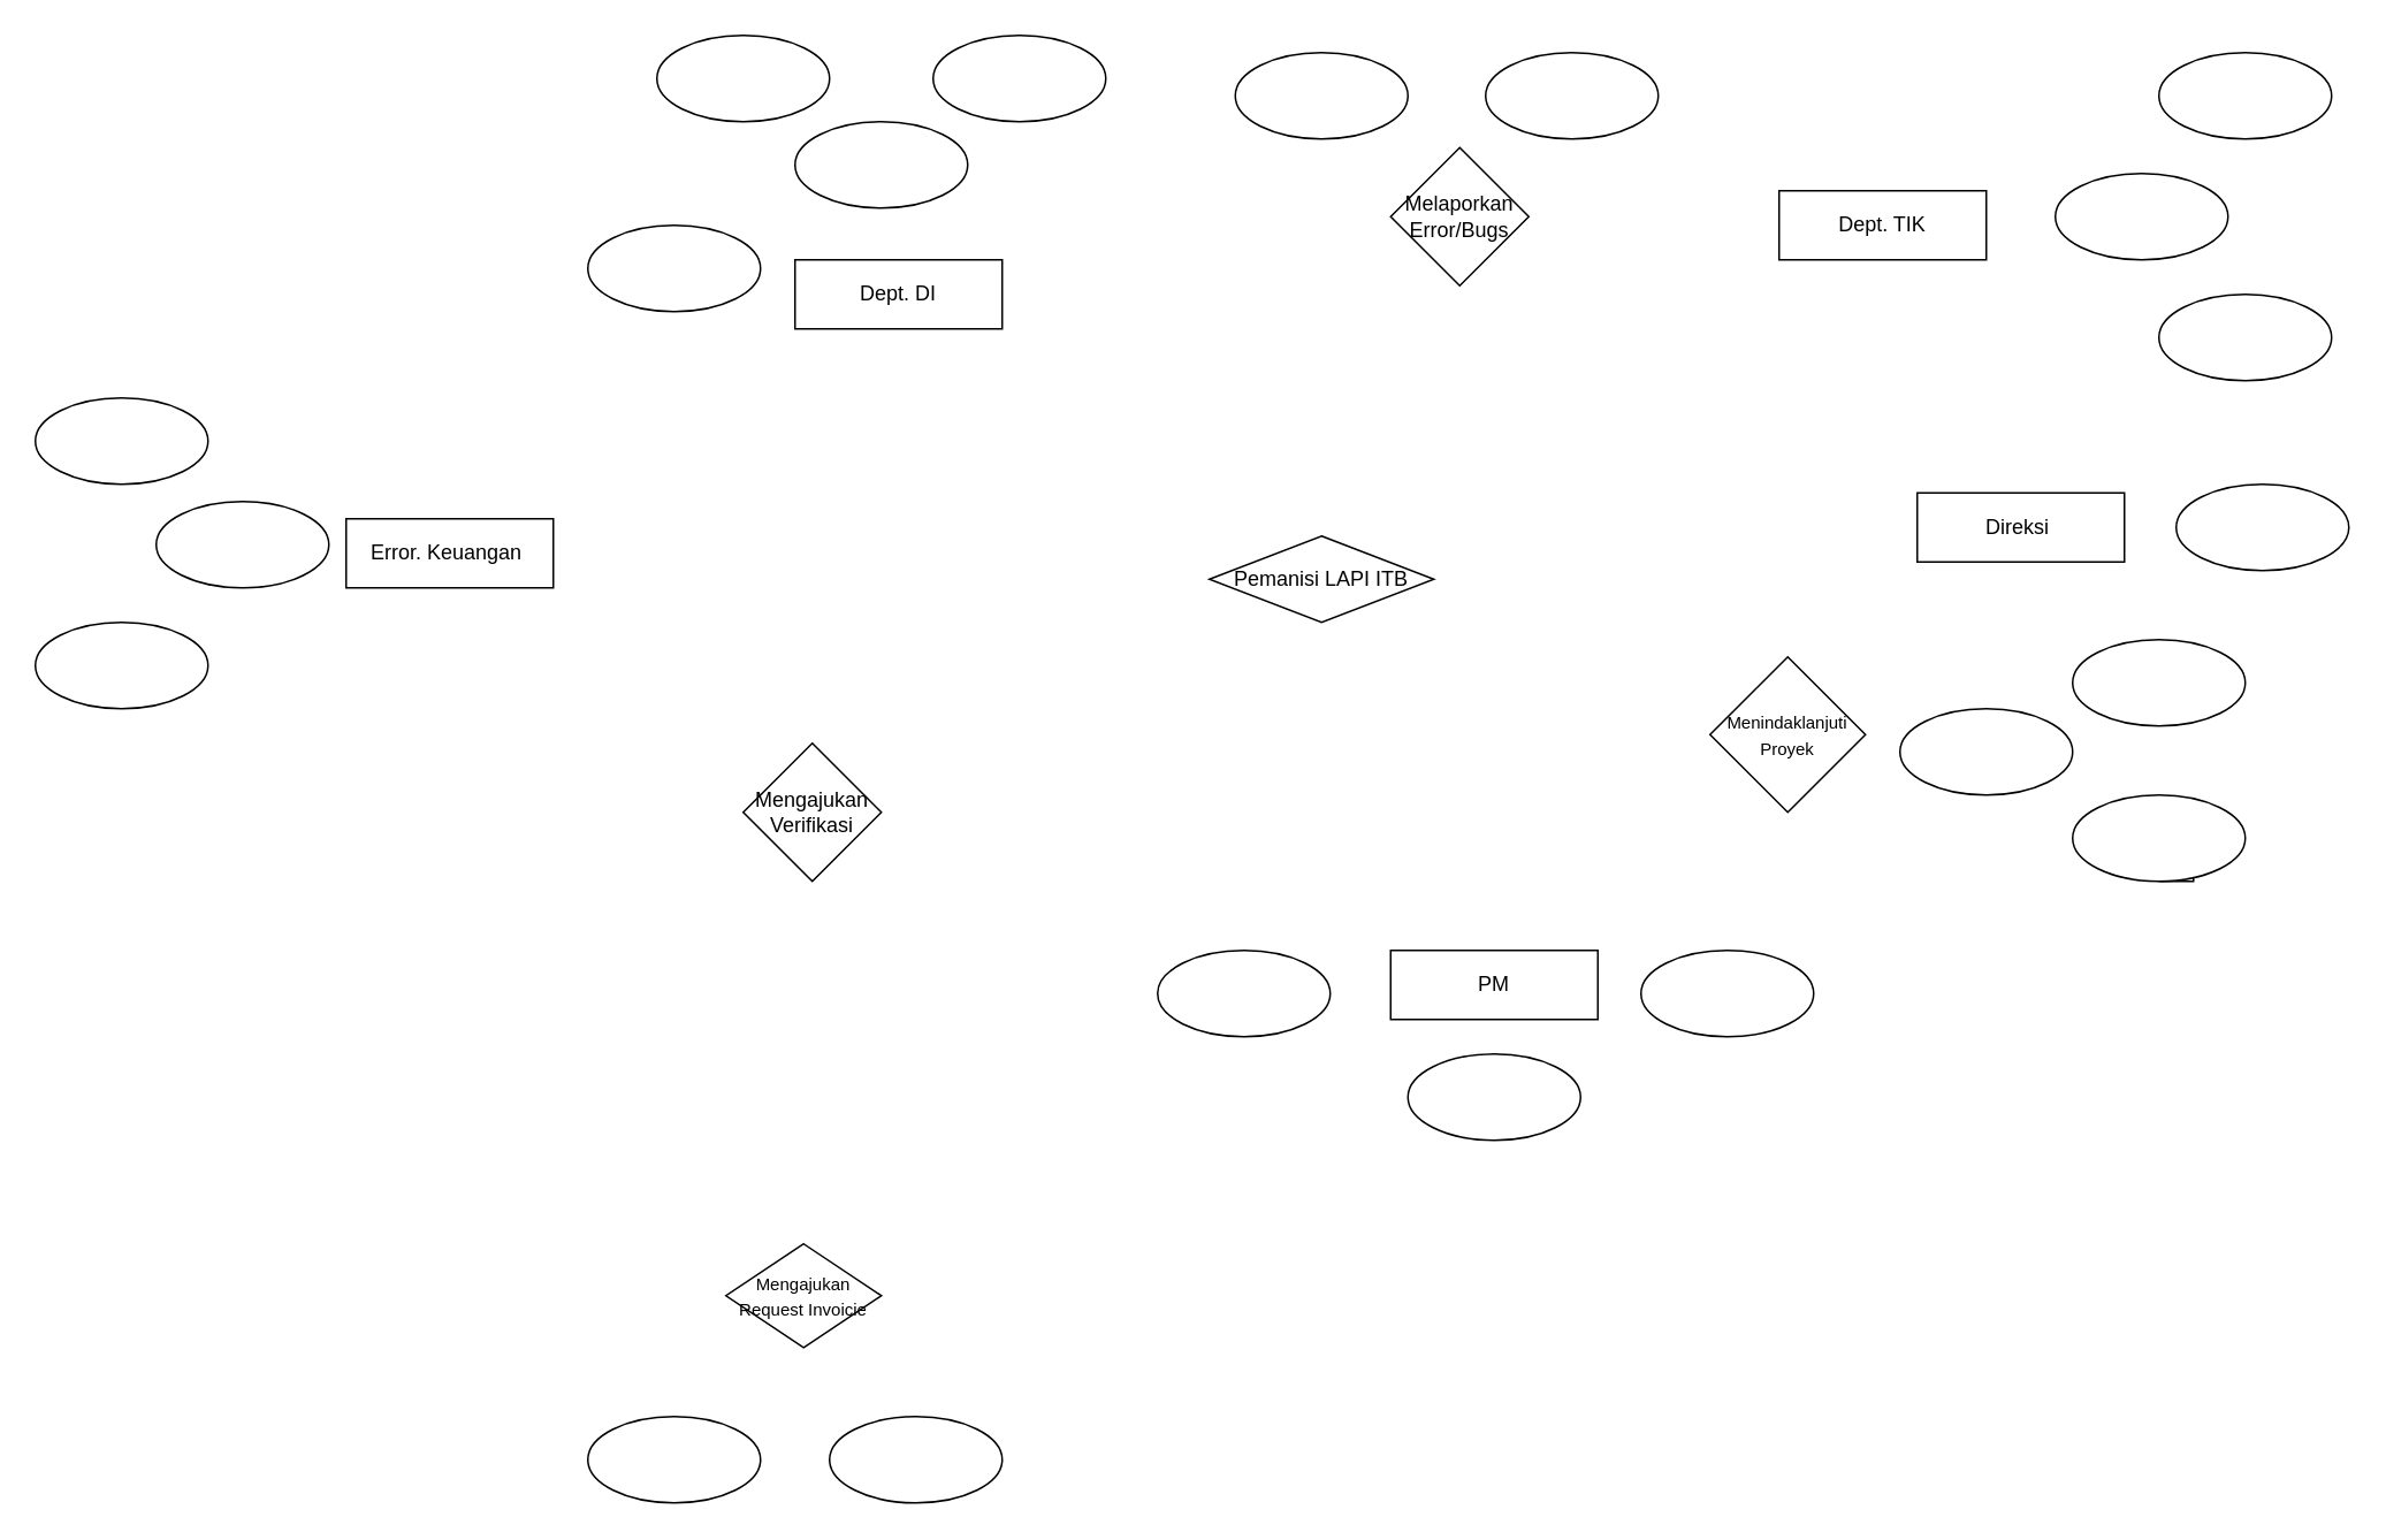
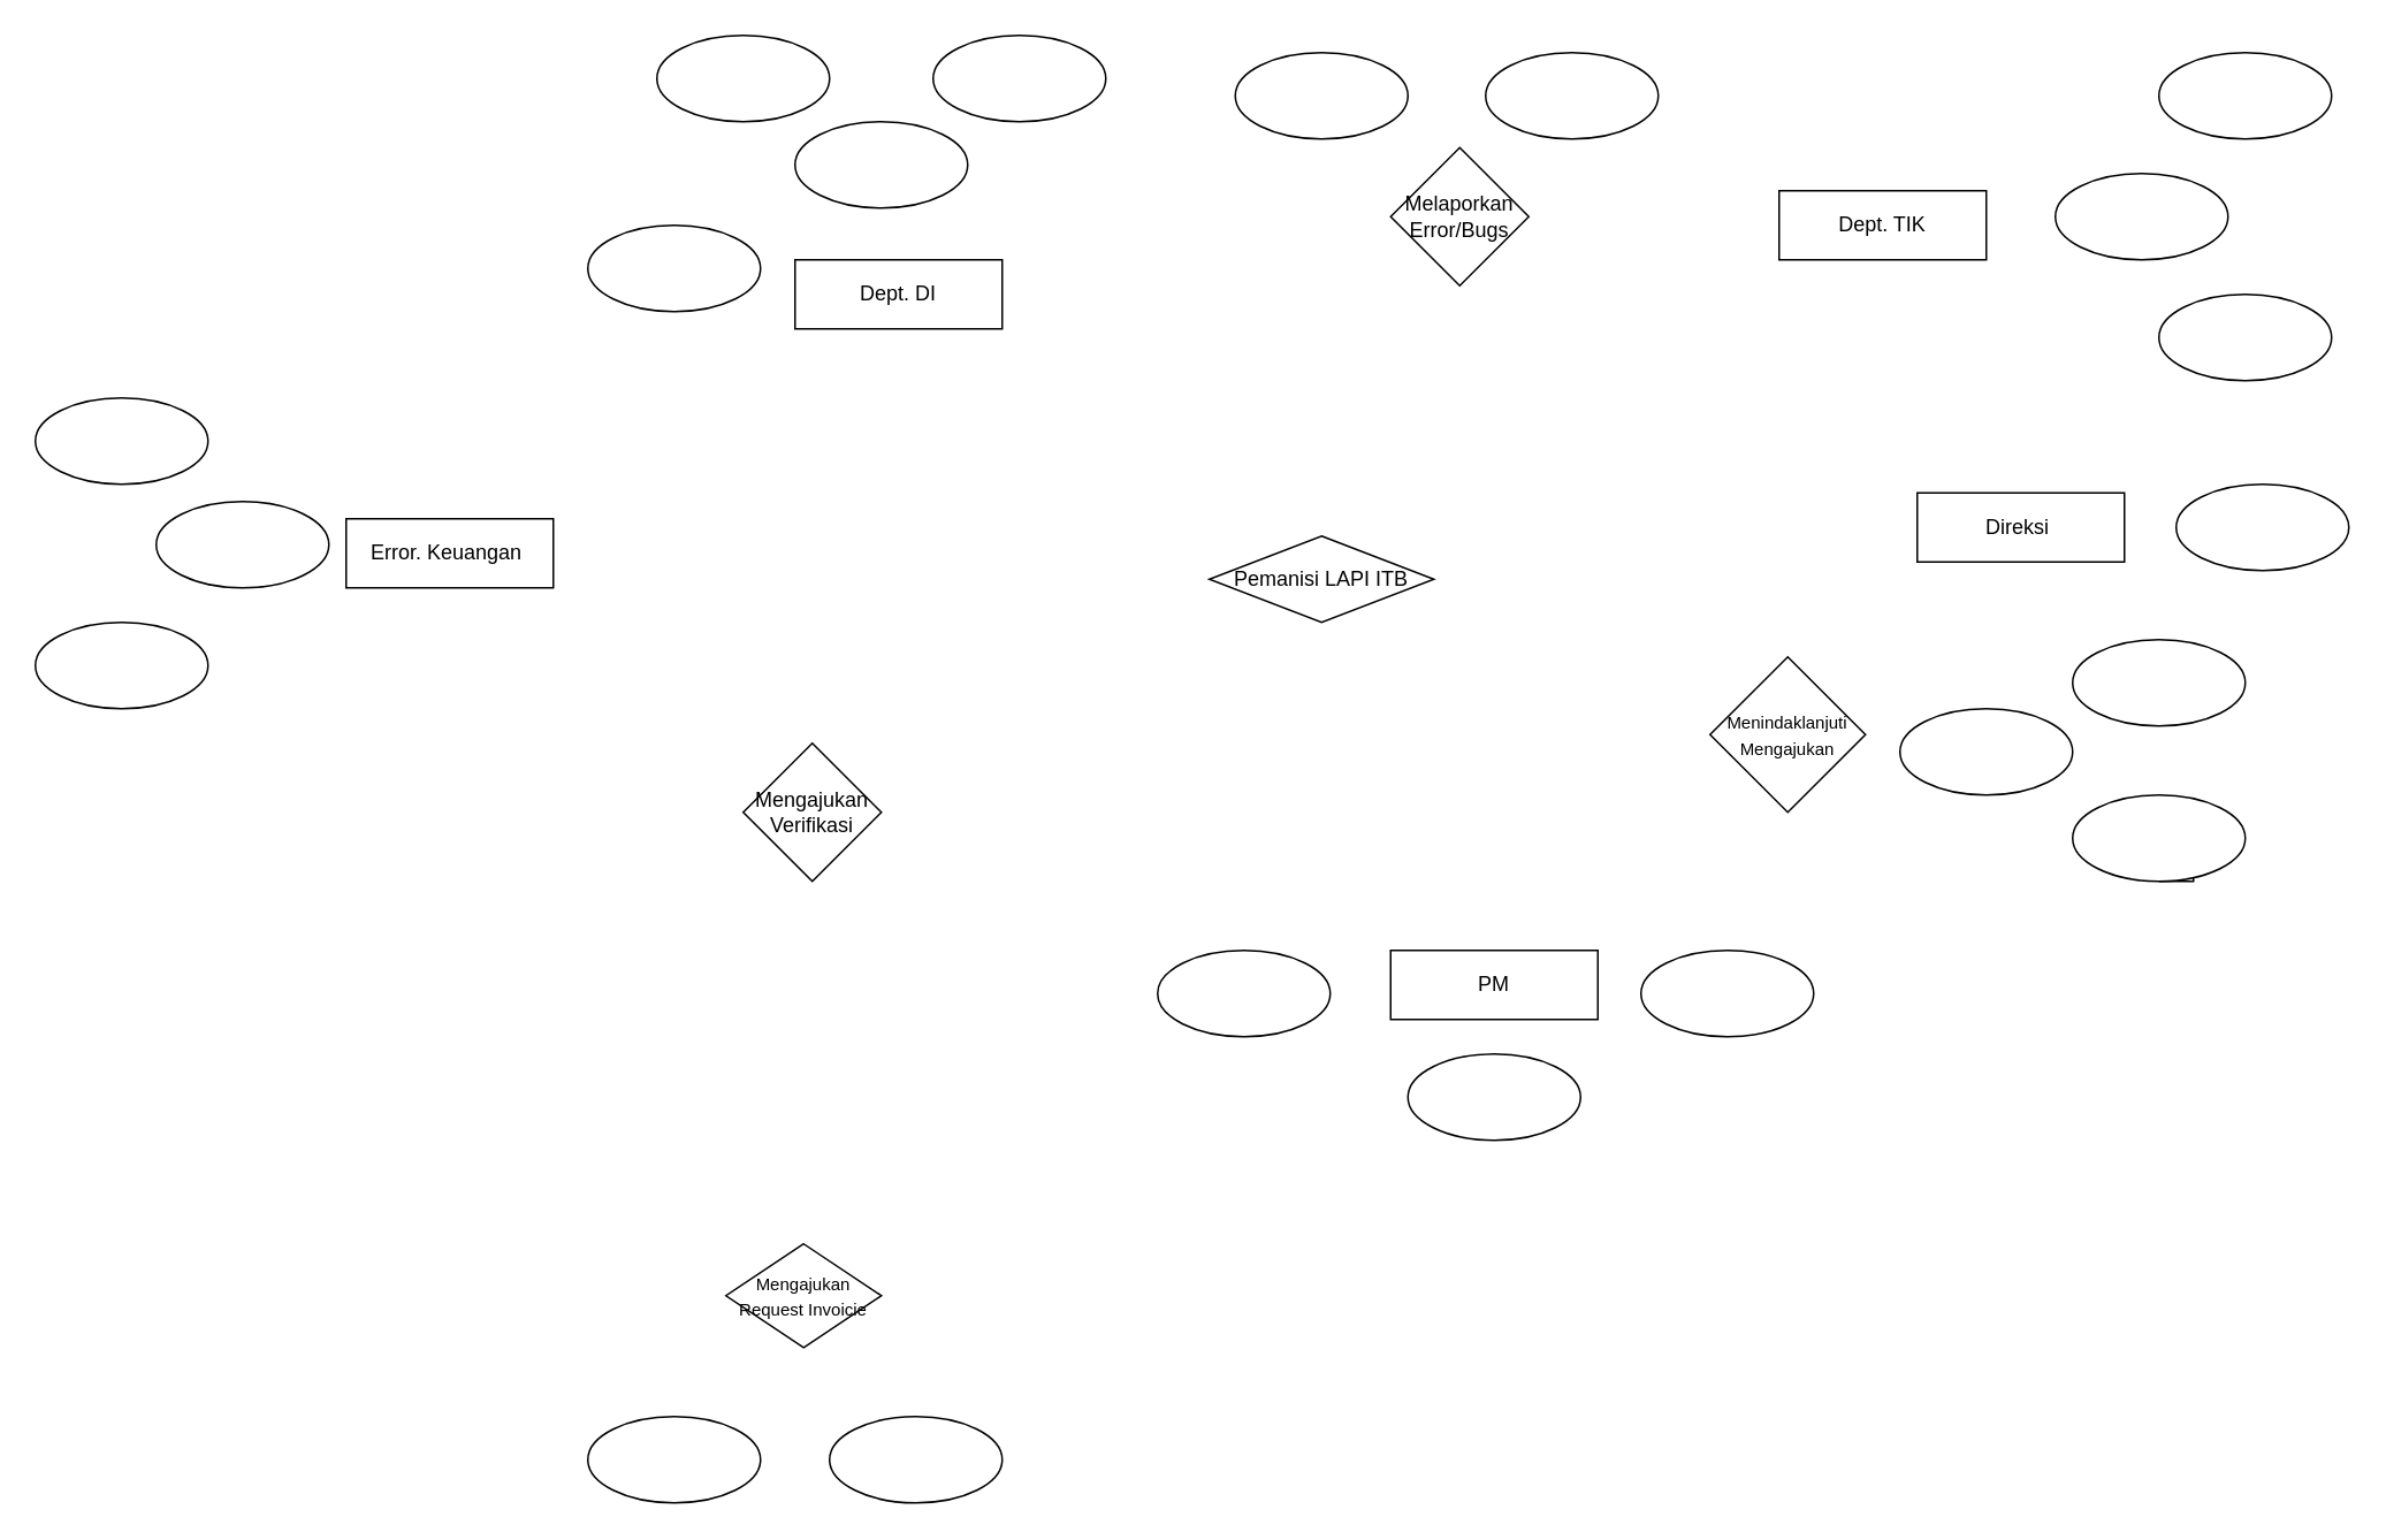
- <mxCell id="26" value="&lt;font style=&quot;font-size: 10px;&quot;&gt;Menindaklanjuti Proyek&lt;/font&gt;" style="rhombus;whiteSpace=wrap;html=1;" vertex="1" parent="1"><mxGeometry x="990" y="380" width="90" height="90" as="geometry" /></mxCell>
+ <mxCell id="26" value="&lt;font style=&quot;font-size: 10px;&quot;&gt;Menindaklanjuti Mengajukan&lt;/font&gt;" style="rhombus;whiteSpace=wrap;html=1;" vertex="1" parent="1"><mxGeometry x="990" y="380" width="90" height="90" as="geometry" /></mxCell>
